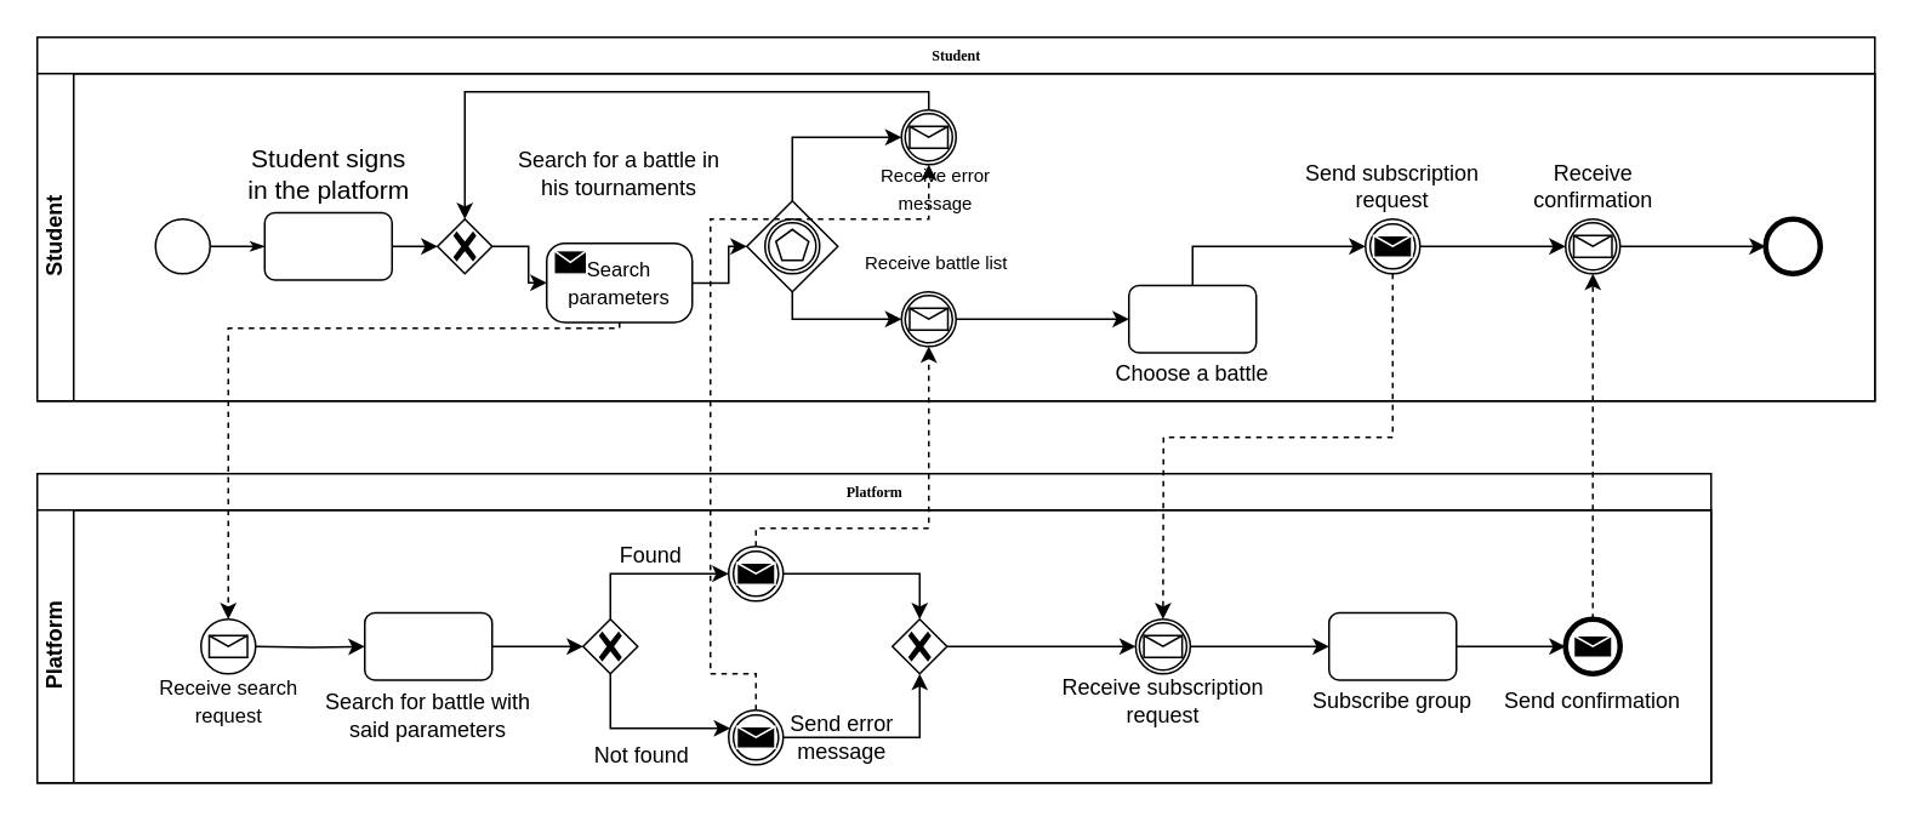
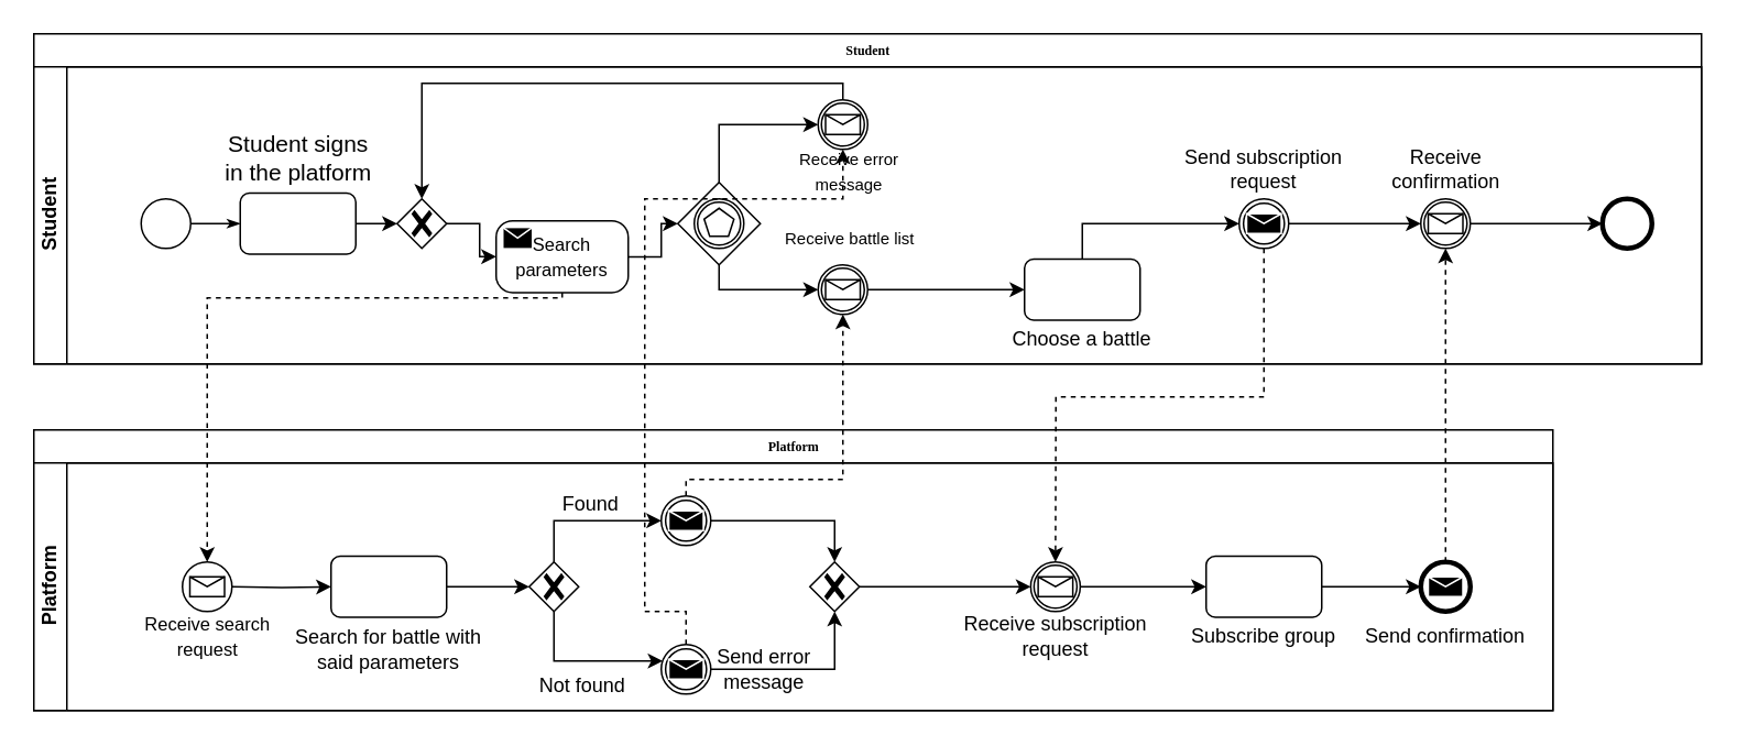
- <mxCell id="11" value="Search for a battle in his tournaments" style="text;html=1;strokeColor=none;fillColor=none;align=center;verticalAlign=middle;whiteSpace=wrap;rounded=0;" parent="3" vertex="1"><mxGeometry x="261.25" y="40" width="117.5" height="30" as="geometry" /></mxCell>
